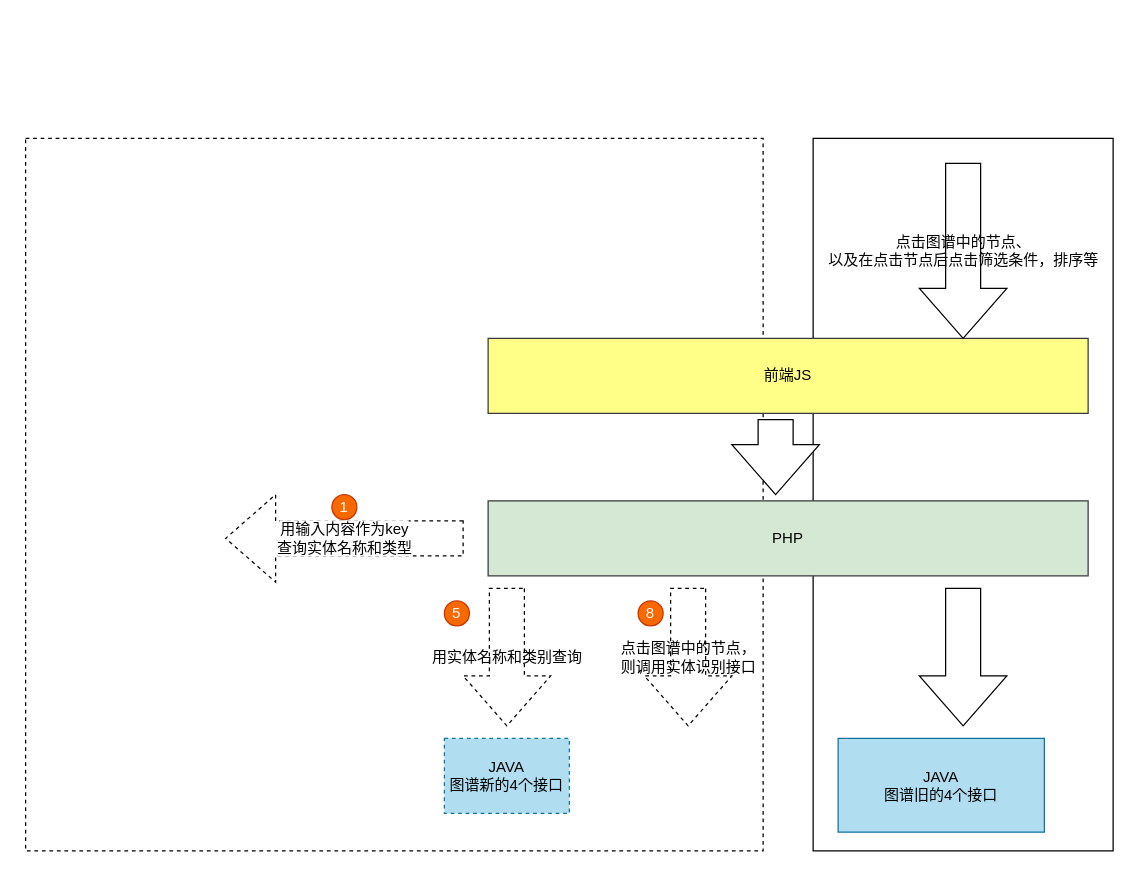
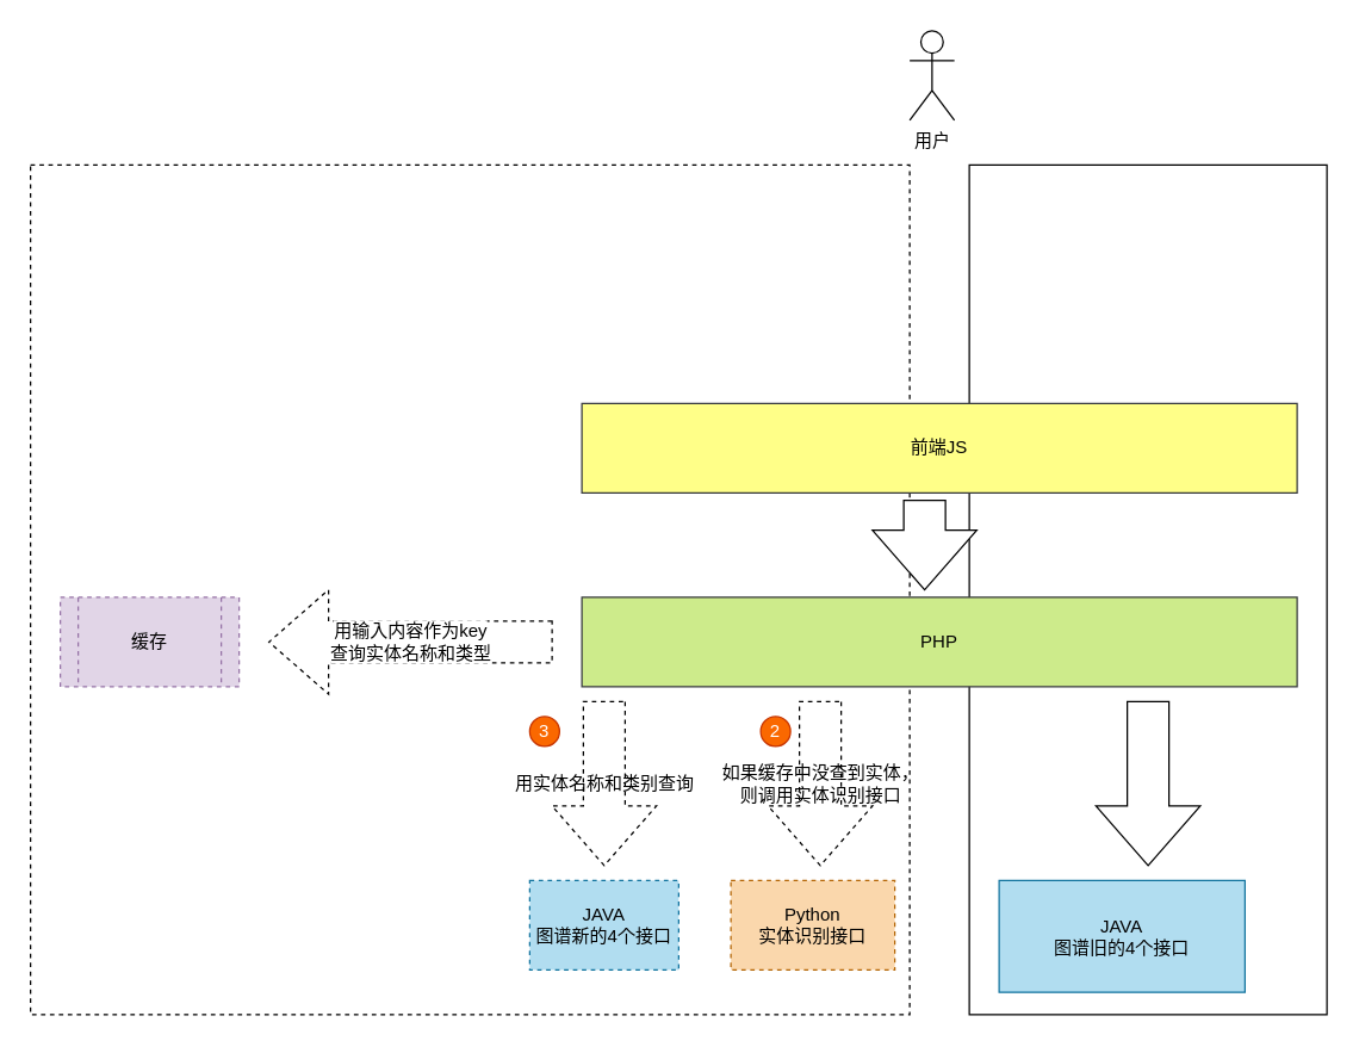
+ <mxCell id="5" value="用户" style="shape=umlActor;verticalLabelPosition=bottom;labelBackgroundColor=#ffffff;verticalAlign=top;html=1;outlineConnect=0;" vertex="1" parent="1"><mxGeometry x="610" y="20" width="30" height="60" as="geometry" /></mxCell>
- <mxCell id="6" value="&lt;span&gt;点击图谱中的节点、&lt;br&gt;以及在点击节点后点击筛选条件，排序等&lt;/span&gt;" style="html=1;shadow=0;dashed=0;align=center;verticalAlign=middle;shape=mxgraph.arrows2.arrow;dy=0.6;dx=40;direction=south;notch=0;" vertex="1" parent="1"><mxGeometry x="735" y="130" width="70" height="140" as="geometry" /></mxCell>
- <mxCell id="16" value="1" style="ellipse;whiteSpace=wrap;html=1;aspect=fixed;fillColor=#fa6800;strokeColor=#C73500;fontColor=#ffffff;" vertex="1" parent="1"><mxGeometry x="265" y="395" width="20" height="20" as="geometry" /></mxCell>
+ <mxCell id="12" value="缓存" style="shape=process;whiteSpace=wrap;html=1;backgroundOutline=1;fillColor=#e1d5e7;strokeColor=#9673a6;dashed=1;" vertex="1" parent="1"><mxGeometry x="40" y="400" width="120" height="60" as="geometry" /></mxCell>
- <mxCell id="7" value="PHP" style="rounded=0;whiteSpace=wrap;html=1;fillColor=#d5e8d4;strokeColor=#36393d;" vertex="1" parent="1"><mxGeometry y="400" width="480" height="60" as="geometry" x="390" /></mxCell>
+ <mxCell id="7" value="PHP" style="rounded=0;whiteSpace=wrap;html=1;fillColor=#cdeb8b;strokeColor=#36393d;" vertex="1" parent="1"><mxGeometry y="400" width="480" height="60" as="geometry" x="390" /></mxCell>
- <mxCell id="18" value="5" style="ellipse;whiteSpace=wrap;html=1;aspect=fixed;fillColor=#fa6800;strokeColor=#C73500;fontColor=#ffffff;" vertex="1" parent="1"><mxGeometry x="355" y="480" width="20" height="20" as="geometry" /></mxCell>
+ <mxCell id="18" value="3" style="ellipse;whiteSpace=wrap;html=1;aspect=fixed;fillColor=#fa6800;strokeColor=#C73500;fontColor=#ffffff;" vertex="1" parent="1"><mxGeometry x="355" y="480" width="20" height="20" as="geometry" /></mxCell>
- <mxCell id="17" value="8" style="ellipse;whiteSpace=wrap;html=1;aspect=fixed;fillColor=#fa6800;strokeColor=#C73500;fontColor=#ffffff;" vertex="1" parent="1"><mxGeometry x="510" y="480" width="20" height="20" as="geometry" /></mxCell>
+ <mxCell id="17" value="2" style="ellipse;whiteSpace=wrap;html=1;aspect=fixed;fillColor=#fa6800;strokeColor=#C73500;fontColor=#ffffff;" vertex="1" parent="1"><mxGeometry x="510" y="480" width="20" height="20" as="geometry" /></mxCell>
- <mxCell id="14" value="点击图谱中的节点，&lt;br&gt;则调用实体识别接口" style="html=1;shadow=0;dashed=1;align=center;verticalAlign=middle;shape=mxgraph.arrows2.arrow;dy=0.6;dx=40;direction=south;notch=0;fillColor=none;" vertex="1" parent="1"><mxGeometry x="515" y="470" width="70" height="110" as="geometry" /></mxCell>
+ <mxCell id="14" value="如果缓存中没查到实体，&lt;br&gt;则调用实体识别接口" style="html=1;shadow=0;dashed=1;align=center;verticalAlign=middle;shape=mxgraph.arrows2.arrow;dy=0.6;dx=40;direction=south;notch=0;fillColor=none;" vertex="1" parent="1"><mxGeometry x="515" y="470" width="70" height="110" as="geometry" /></mxCell>
+ <mxCell id="10" value="Python&lt;br&gt;实体识别接口" style="rounded=0;whiteSpace=wrap;html=1;fillColor=#fad7ac;strokeColor=#b46504;dashed=1;" vertex="1" parent="1"><mxGeometry x="490" y="590" width="110" height="60" as="geometry" /></mxCell>
